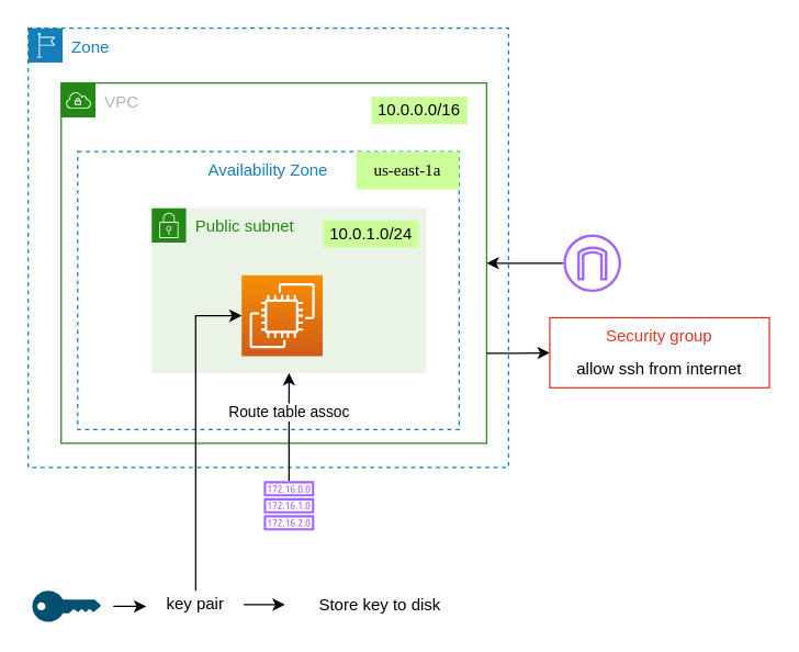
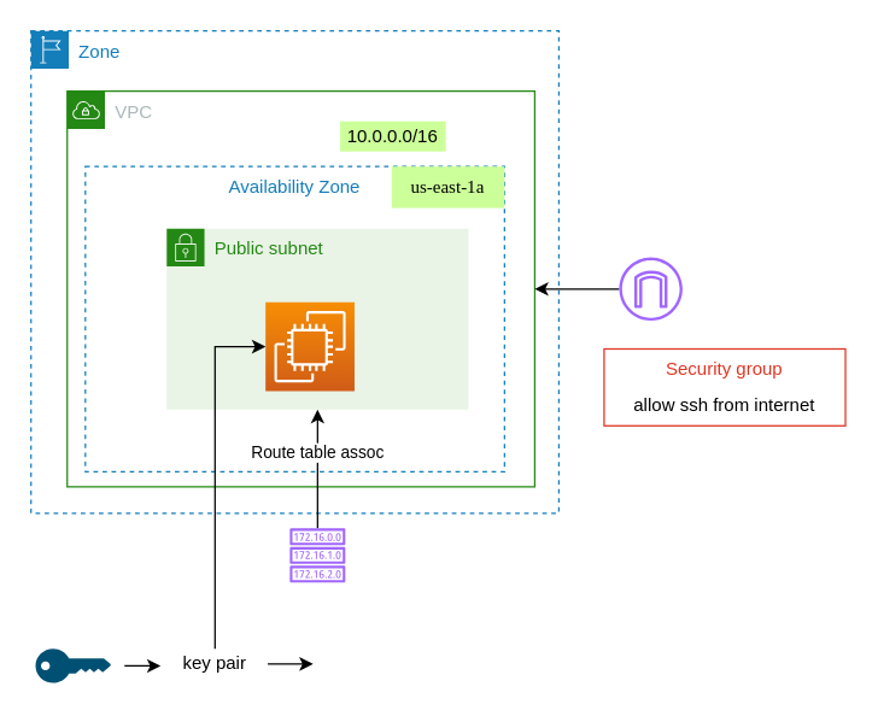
- <mxCell id="15" value="10.0.0.0/16" style="text;html=1;strokeColor=none;fillColor=#CCFF99;align=center;verticalAlign=middle;whiteSpace=wrap;rounded=0;" parent="1" vertex="1"><mxGeometry x="270" y="70" width="70" height="20" as="geometry" /></mxCell>
+ <mxCell id="15" value="10.0.0.0/16" style="text;html=1;strokeColor=none;fillColor=#CCFF99;align=center;verticalAlign=middle;whiteSpace=wrap;rounded=0;" parent="1" vertex="1"><mxGeometry x="225" y="80" width="70" height="20" as="geometry" /></mxCell>
- <mxCell id="9" value="10.0.1.0/24" style="text;html=1;strokeColor=none;fillColor=#CCFF99;align=center;verticalAlign=middle;whiteSpace=wrap;rounded=0;" parent="4" vertex="1"><mxGeometry x="194.5" y="90" width="70" height="20" as="geometry" /></mxCell>
- <mxCell id="11" style="edgeStyle=orthogonalEdgeStyle;rounded=0;orthogonalLoop=1;jettySize=auto;html=1;exitX=1;exitY=0.75;exitDx=0;exitDy=0;entryX=0;entryY=0.5;entryDx=0;entryDy=0;" parent="1" source="7" target="14" edge="1"><mxGeometry relative="1" as="geometry" /></mxCell>
- <mxCell id="24" value="Store key to disk" style="text;html=1;strokeColor=none;fillColor=none;align=center;verticalAlign=middle;whiteSpace=wrap;rounded=0;" vertex="1" parent="1"><mxGeometry x="226" y="431" width="101" height="20" as="geometry" /></mxCell>
